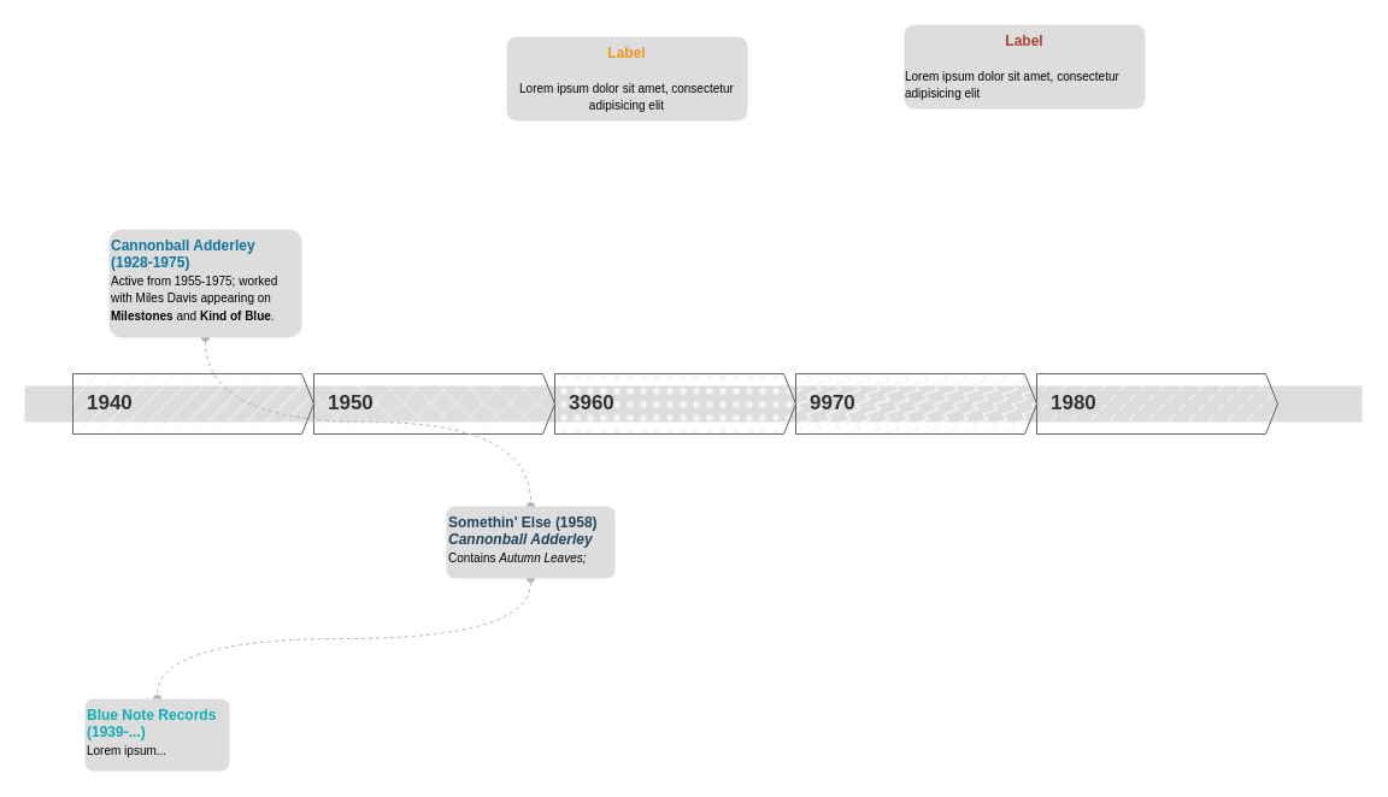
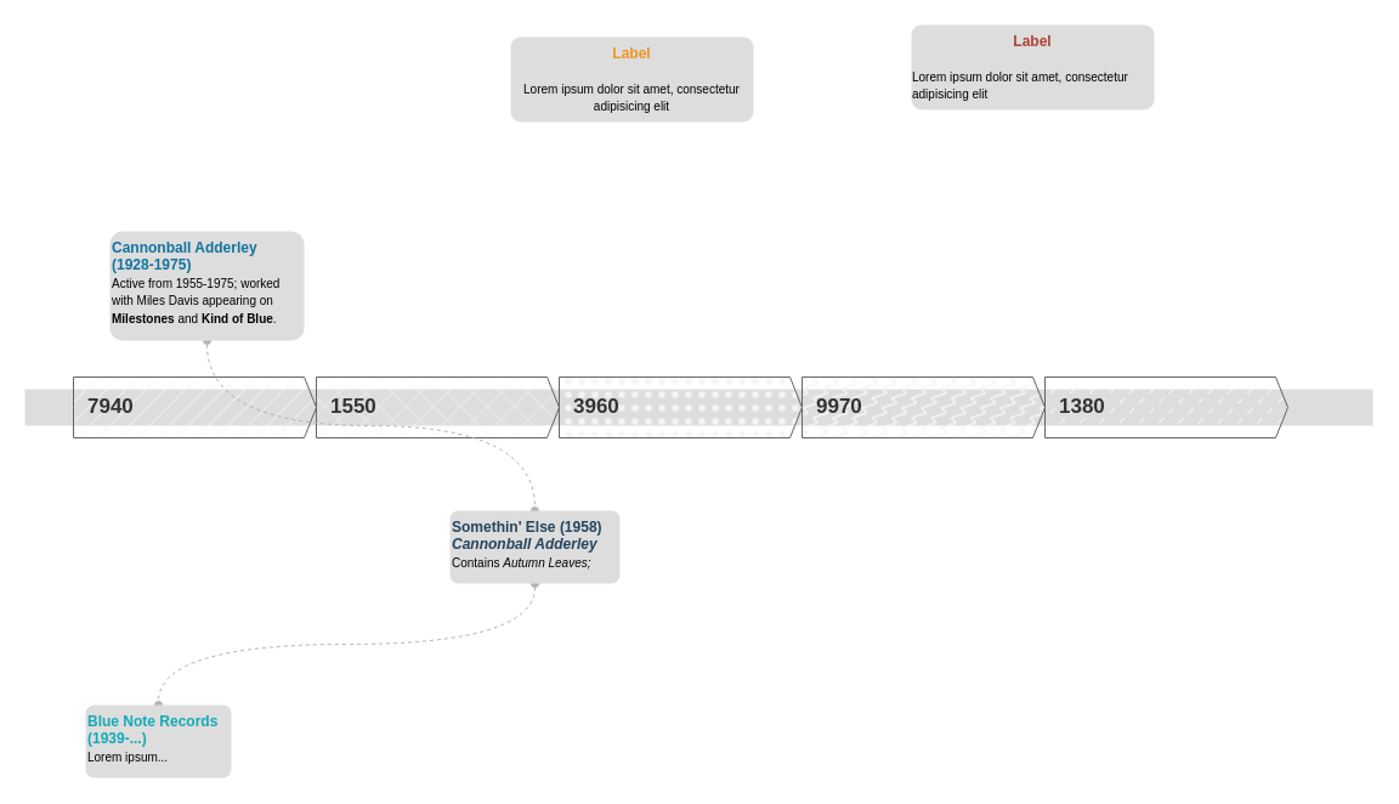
- <mxCell id="3" value="1940&lt;span style=&quot;white-space: pre;&quot;&gt;&#09;&lt;/span&gt;" style="shape=mxgraph.infographic.ribbonSimple;notch1=0;notch2=10;notch=0;html=1;fillColor=#f5f5f5;strokeColor=#666666;shadow=0;fontSize=17;fontColor=#333333;align=left;spacingLeft=10;fontStyle=1;whiteSpace=wrap;fillStyle=hatch;" vertex="1" parent="1"><mxGeometry x="60" y="310" width="200" height="50" as="geometry" /></mxCell>
+ <mxCell id="3" value="7940&lt;span style=&quot;white-space: pre;&quot;&gt;&#09;&lt;/span&gt;" style="shape=mxgraph.infographic.ribbonSimple;notch1=0;notch2=10;notch=0;html=1;fillColor=#f5f5f5;strokeColor=#666666;shadow=0;fontSize=17;fontColor=#333333;align=left;spacingLeft=10;fontStyle=1;whiteSpace=wrap;fillStyle=hatch;" vertex="1" parent="1"><mxGeometry x="60" y="310" width="200" height="50" as="geometry" /></mxCell>
- <mxCell id="4" value="1950" style="shape=mxgraph.infographic.ribbonSimple;notch1=0;notch2=10;notch=0;html=1;fillColor=#f5f5f5;strokeColor=#666666;shadow=0;fontSize=17;fontColor=#333333;align=left;spacingLeft=10;fontStyle=1;whiteSpace=wrap;fillStyle=cross-hatch;" vertex="1" parent="1"><mxGeometry x="260" y="310" width="200" height="50" as="geometry" /></mxCell>
+ <mxCell id="4" value="1550" style="shape=mxgraph.infographic.ribbonSimple;notch1=0;notch2=10;notch=0;html=1;fillColor=#f5f5f5;strokeColor=#666666;shadow=0;fontSize=17;fontColor=#333333;align=left;spacingLeft=10;fontStyle=1;whiteSpace=wrap;fillStyle=cross-hatch;" vertex="1" parent="1"><mxGeometry x="260" y="310" width="200" height="50" as="geometry" /></mxCell>
- <mxCell id="7" value="1980" style="shape=mxgraph.infographic.ribbonSimple;notch1=0;notch2=10;notch=0;html=1;fillColor=default;strokeColor=#666666;shadow=0;fontSize=17;fontColor=#333333;align=left;spacingLeft=10;fontStyle=1;whiteSpace=wrap;fillStyle=dashed;" vertex="1" parent="1"><mxGeometry x="860" y="310" width="200" height="50" as="geometry" /></mxCell>
+ <mxCell id="7" value="1380" style="shape=mxgraph.infographic.ribbonSimple;notch1=0;notch2=10;notch=0;html=1;fillColor=default;strokeColor=#666666;shadow=0;fontSize=17;fontColor=#333333;align=left;spacingLeft=10;fontStyle=1;whiteSpace=wrap;fillStyle=dashed;" vertex="1" parent="1"><mxGeometry x="860" y="310" width="200" height="50" as="geometry" /></mxCell>
